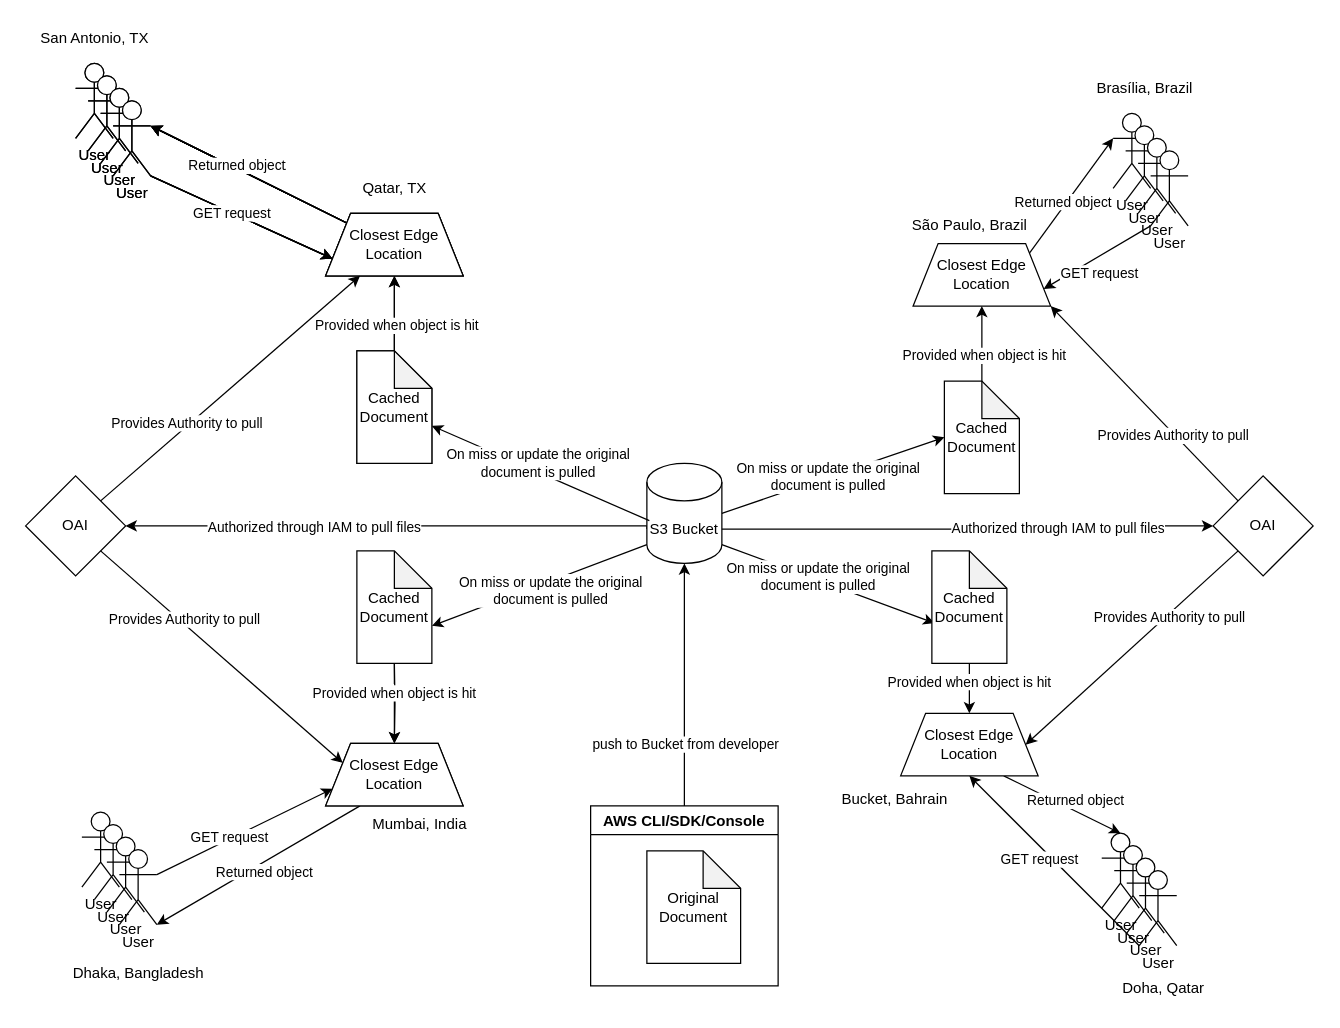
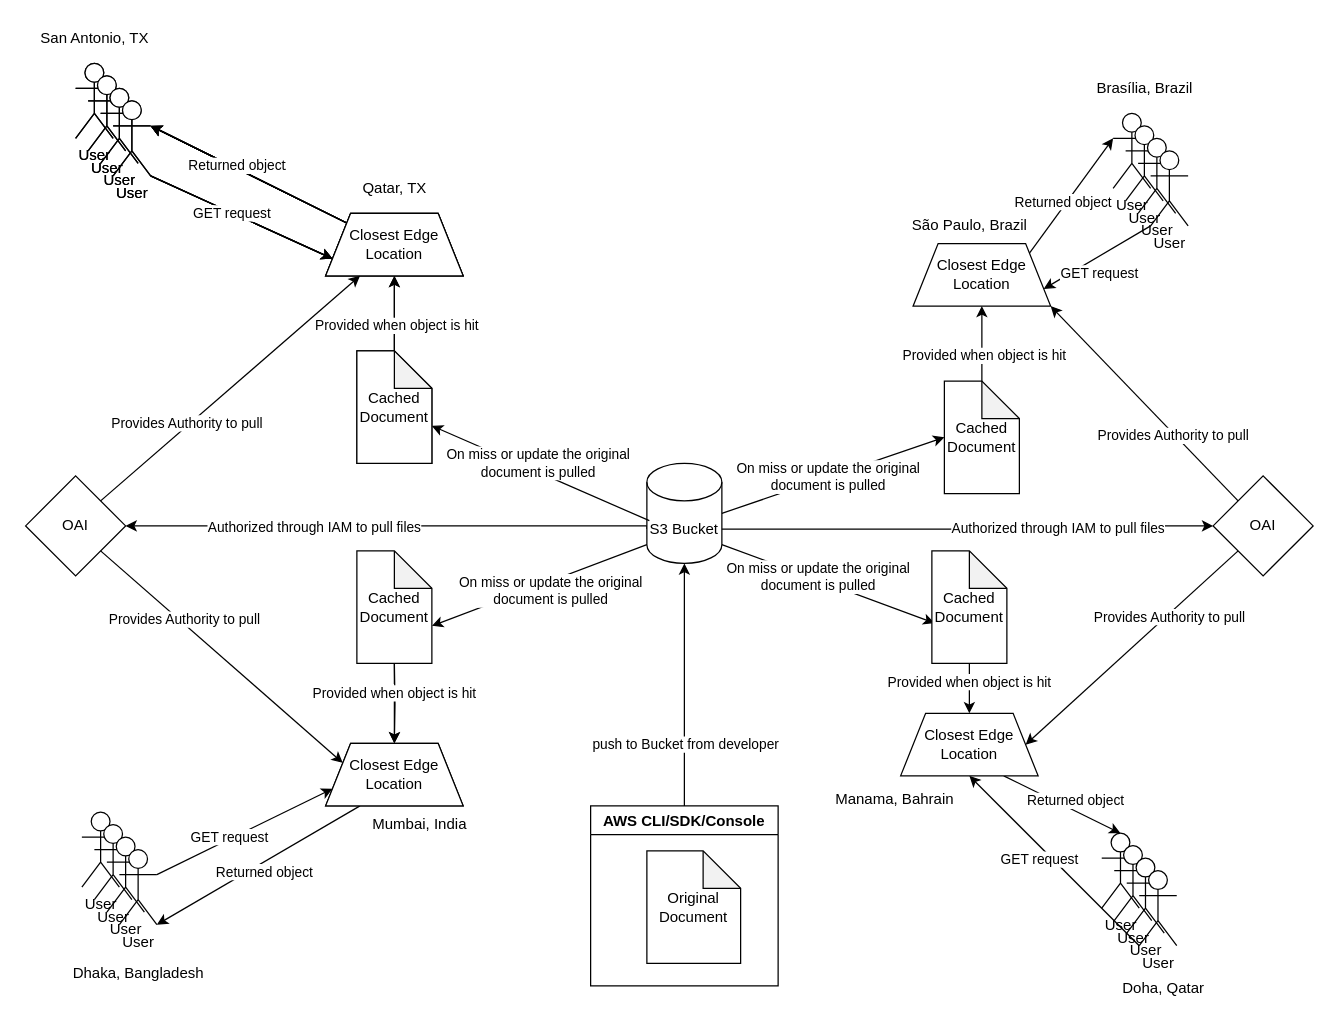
- <mxCell id="110" value="Bucket, Bahrain" style="text;html=1;align=center;verticalAlign=middle;resizable=0;points=[];autosize=1;strokeColor=none;fillColor=none;" vertex="1" parent="1"><mxGeometry x="660" y="629" width="110" height="20" as="geometry" /></mxCell>
+ <mxCell id="110" value="Manama, Bahrain" style="text;html=1;align=center;verticalAlign=middle;resizable=0;points=[];autosize=1;strokeColor=none;fillColor=none;" vertex="1" parent="1"><mxGeometry x="660" y="629" width="110" height="20" as="geometry" /></mxCell>
